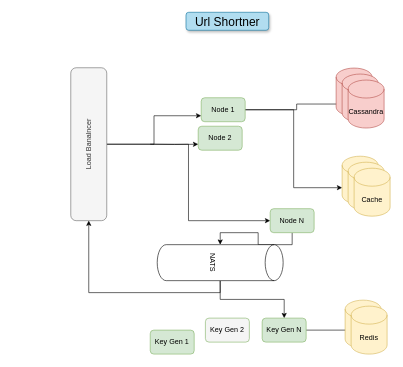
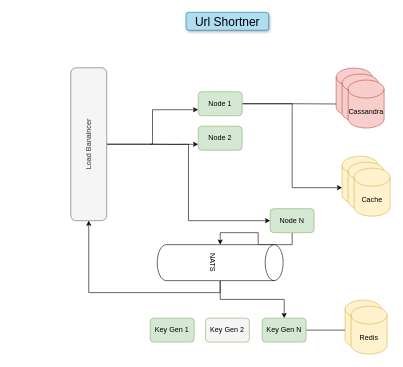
- <mxCell id="8" value="Node 1" style="rounded=1;whiteSpace=wrap;html=1;fillColor=#d5e8d4;strokeColor=#82b366;" vertex="1" parent="1"><mxGeometry x="335" y="162.5" width="73.33" height="40" as="geometry" /></mxCell>
+ <mxCell id="8" value="Node 1" style="rounded=1;whiteSpace=wrap;html=1;fillColor=#d5e8d4;strokeColor=#82b366;" vertex="1" parent="1"><mxGeometry x="330" y="152.5" width="73.33" height="40" as="geometry" /></mxCell>
- <mxCell id="21" value="Key Gen 1" style="rounded=1;whiteSpace=wrap;html=1;fillColor=#d5e8d4;strokeColor=#82b366;" vertex="1" parent="1"><mxGeometry x="250" y="550" width="73.33" height="40" as="geometry" /></mxCell>
+ <mxCell id="21" value="Key Gen 1" style="rounded=1;whiteSpace=wrap;html=1;fillColor=#d5e8d4;strokeColor=#82b366;" vertex="1" parent="1"><mxGeometry x="250" y="530" width="73.33" height="40" as="geometry" /></mxCell>
